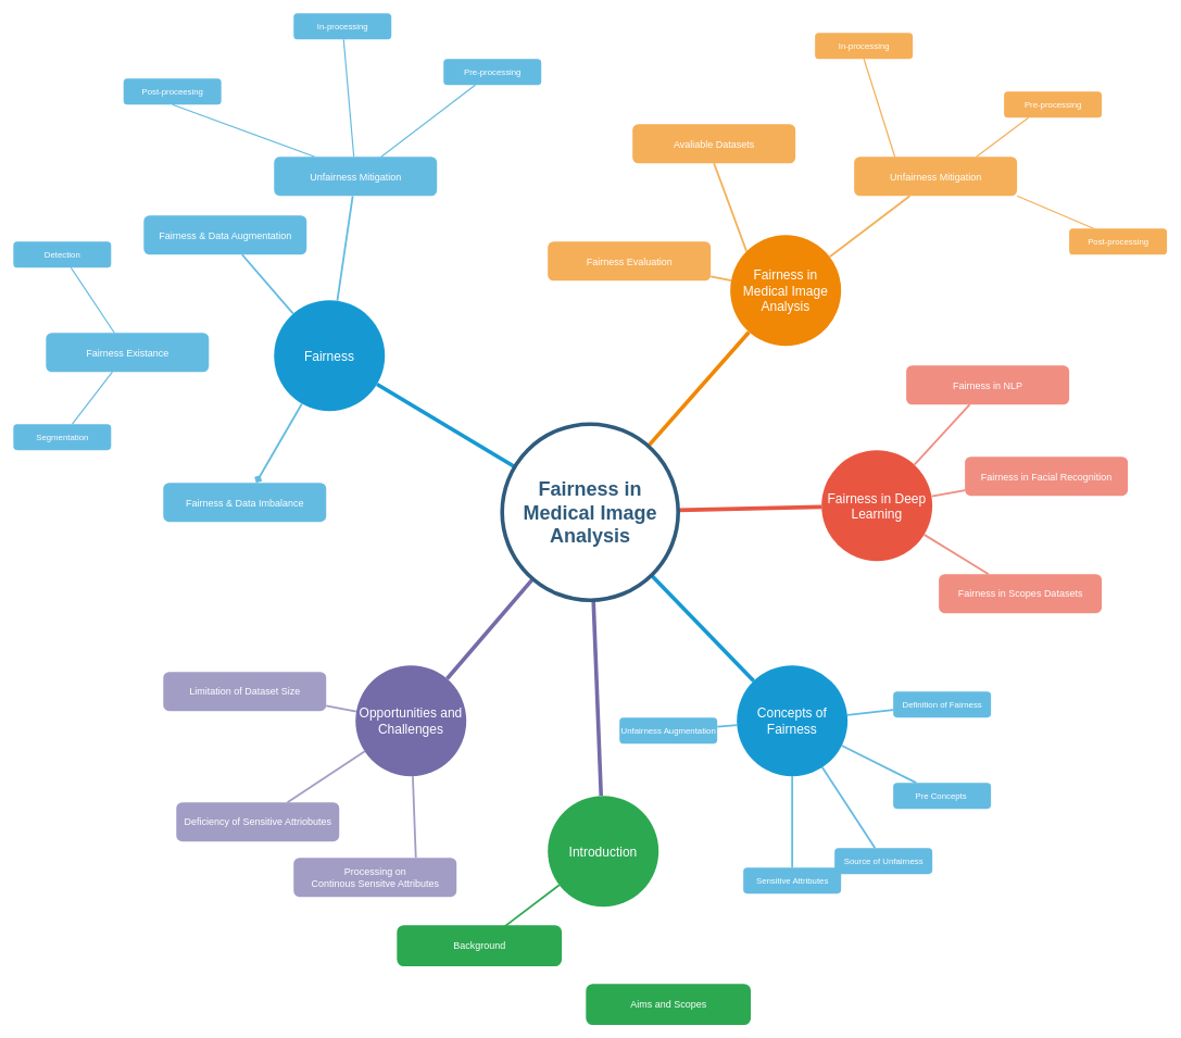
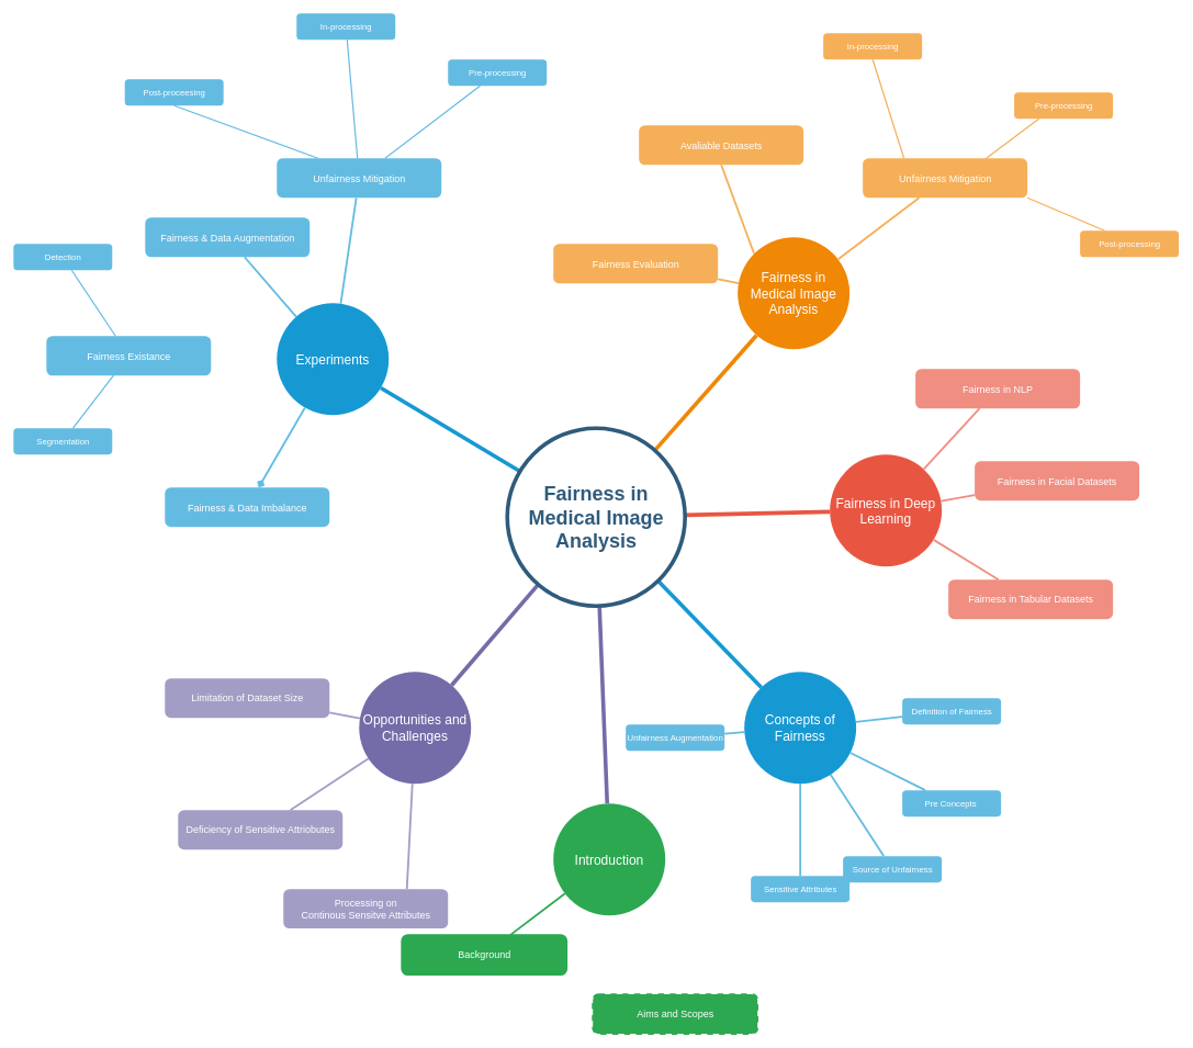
- <mxCell id="2" value="Fairness" style="ellipse;whiteSpace=wrap;html=1;shadow=0;fontFamily=Helvetica;fontSize=20;fontColor=#FFFFFF;align=center;strokeWidth=3;fillColor=#1699D3;strokeColor=none;aspect=fixed;" parent="1" vertex="1"><mxGeometry x="420" y="460" width="170" height="170" as="geometry" /></mxCell>
+ <mxCell id="2" value="Experiments" style="ellipse;whiteSpace=wrap;html=1;shadow=0;fontFamily=Helvetica;fontSize=20;fontColor=#FFFFFF;align=center;strokeWidth=3;fillColor=#1699D3;strokeColor=none;aspect=fixed;" parent="1" vertex="1"><mxGeometry x="420" y="460" width="170" height="170" as="geometry" /></mxCell>
- <mxCell id="56" value="Fairness in Facial Recognition" style="rounded=1;fillColor=#f08e81;strokeColor=none;strokeWidth=3;shadow=0;html=1;fontColor=#FFFFFF;fontSize=15;" parent="1" vertex="1"><mxGeometry x="1480" y="700" width="250" height="60" as="geometry" /></mxCell>
+ <mxCell id="56" value="Fairness in Facial Datasets" style="rounded=1;fillColor=#f08e81;strokeColor=none;strokeWidth=3;shadow=0;html=1;fontColor=#FFFFFF;fontSize=15;" parent="1" vertex="1"><mxGeometry x="1480" y="700" width="250" height="60" as="geometry" /></mxCell>
- <mxCell id="57" value="Fairness in Scopes Datasets" style="rounded=1;fillColor=#f08e81;strokeColor=none;strokeWidth=3;shadow=0;html=1;fontColor=#FFFFFF;fontSize=15;" parent="1" vertex="1"><mxGeometry x="1440" y="880" width="250" height="60" as="geometry" /></mxCell>
+ <mxCell id="57" value="Fairness in Tabular Datasets" style="rounded=1;fillColor=#f08e81;strokeColor=none;strokeWidth=3;shadow=0;html=1;fontColor=#FFFFFF;fontSize=15;" parent="1" vertex="1"><mxGeometry x="1440" y="880" width="250" height="60" as="geometry" /></mxCell>
- <mxCell id="68" value="Processing on&lt;br&gt;Continous Sensitve Attributes" style="rounded=1;fillColor=#a29dc5;strokeColor=none;strokeWidth=3;shadow=0;html=1;fontColor=#FFFFFF;fontSize=15;" parent="1" vertex="1"><mxGeometry x="450" y="1315" width="250" height="60" as="geometry" /></mxCell>
+ <mxCell id="68" value="Processing on&lt;br&gt;Continous Sensitve Attributes" style="rounded=1;fillColor=#a29dc5;strokeColor=none;strokeWidth=3;shadow=0;html=1;fontColor=#FFFFFF;fontSize=15;" parent="1" vertex="1"><mxGeometry x="430" y="1350" width="250" height="60" as="geometry" /></mxCell>
- <mxCell id="64" value="Aims and Scopes" style="rounded=1;fillColor=#2CA851;strokeColor=#2CA851;strokeWidth=3;shadow=0;html=1;fontColor=#FFFFFF;fontSize=15;" parent="1" vertex="1"><mxGeometry x="900" y="1510" width="250" height="60" as="geometry" /></mxCell>
+ <mxCell id="64" value="Aims and Scopes" style="rounded=1;fillColor=#2CA851;strokeColor=#2CA851;strokeWidth=3;shadow=0;html=1;fontColor=#FFFFFF;fontSize=15;dashed=1;" parent="1" vertex="1"><mxGeometry x="900" y="1510" width="250" height="60" as="geometry" /></mxCell>
